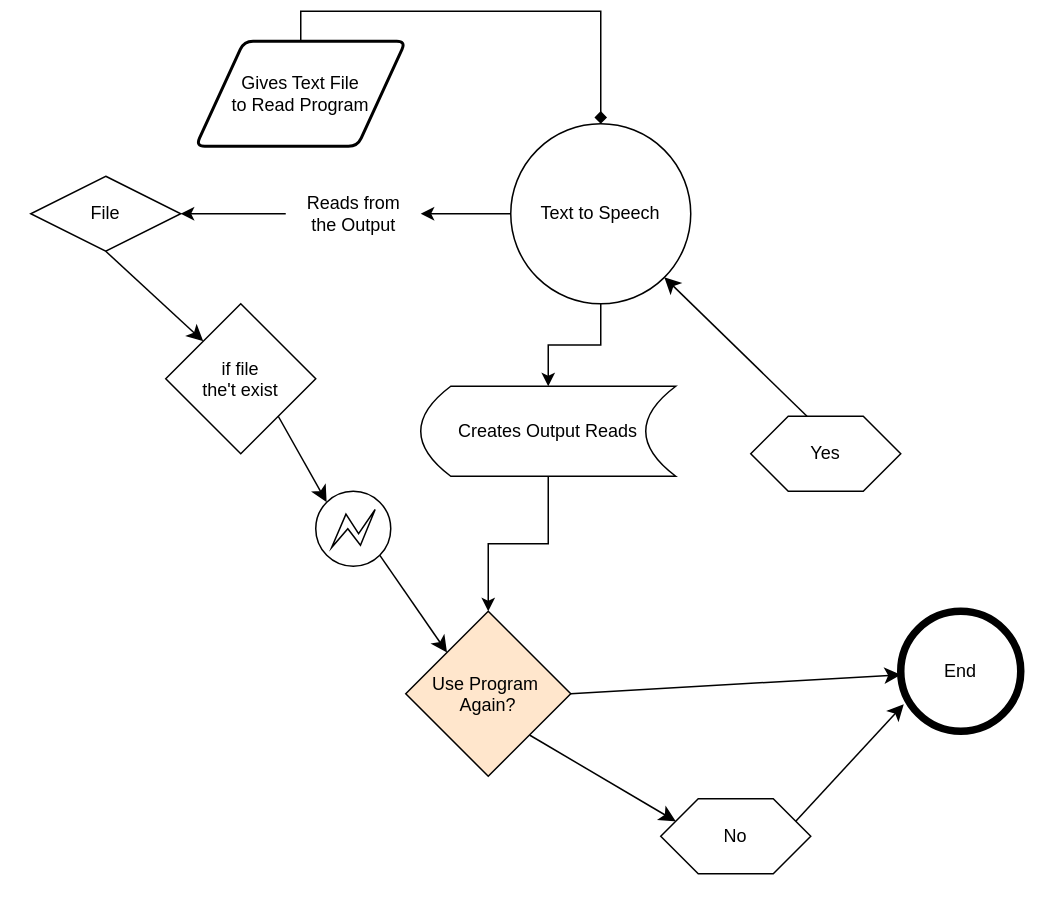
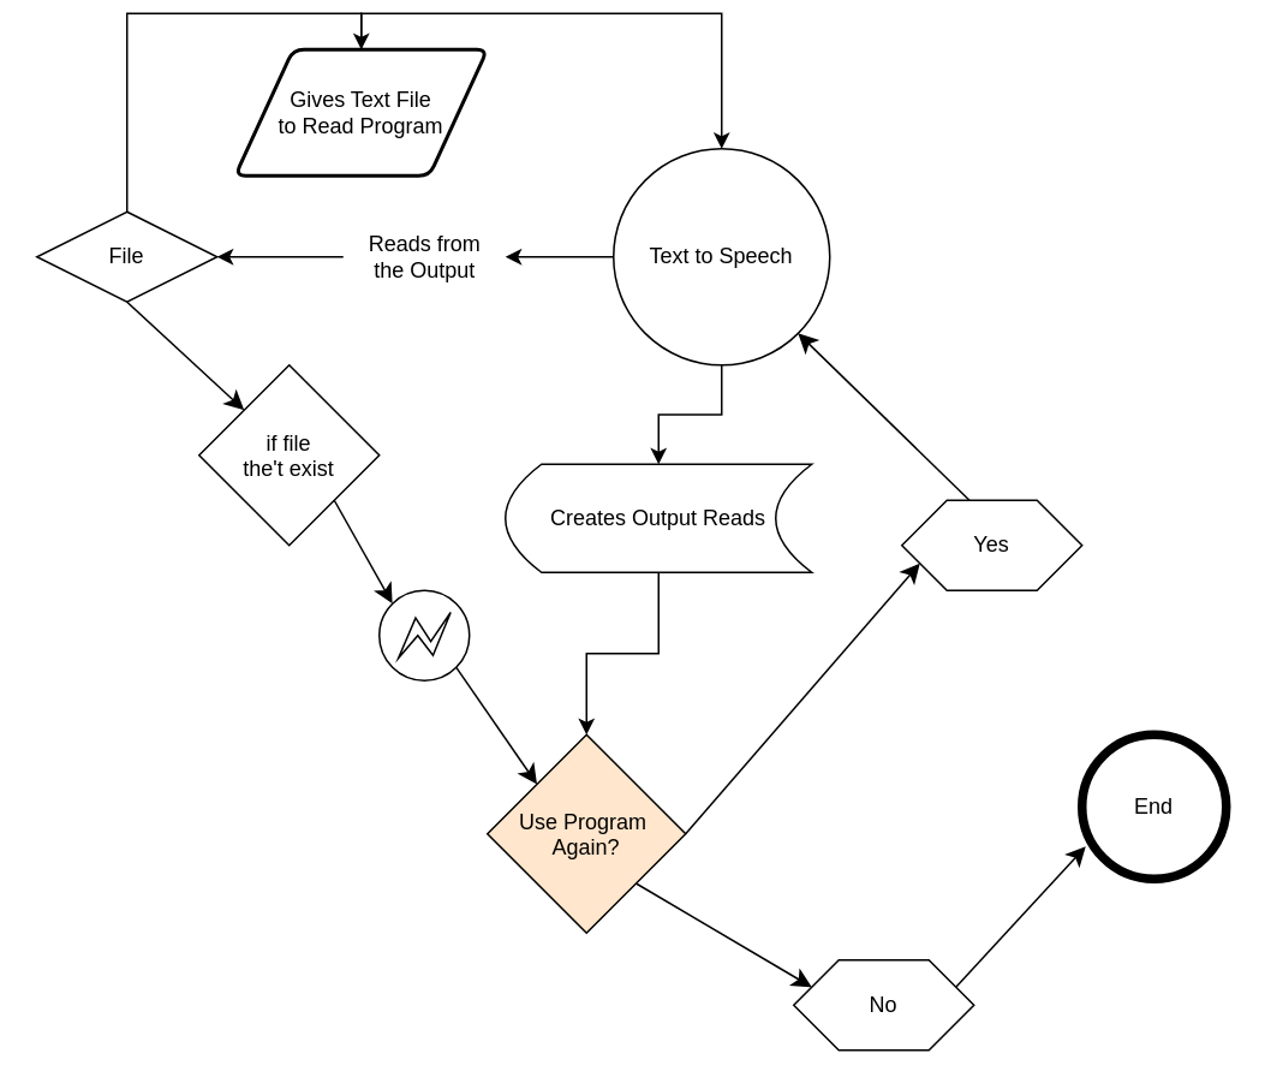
+ <mxCell id="10" value="" style="edgeStyle=orthogonalEdgeStyle;rounded=0;orthogonalLoop=1;jettySize=auto;html=1;exitX=0.5;exitY=0;exitDx=0;exitDy=0;entryX=0.5;entryY=0;entryDx=0;entryDy=0;" parent="1" source="4" target="11" edge="1"><mxGeometry relative="1" as="geometry"><mxPoint x="70" y="110" as="sourcePoint" /><mxPoint x="325" y="75" as="targetPoint" /></mxGeometry></mxCell>
- <mxCell id="2" style="edgeStyle=orthogonalEdgeStyle;rounded=0;orthogonalLoop=1;jettySize=auto;html=1;exitX=0.5;exitY=0;exitDx=0;exitDy=0;entryX=0.5;entryY=0;entryDx=0;entryDy=0;endArrow=diamond;" parent="1" source="11" target="7" edge="1"><mxGeometry relative="1" as="geometry" /></mxCell>
+ <mxCell id="2" style="edgeStyle=orthogonalEdgeStyle;rounded=0;orthogonalLoop=1;jettySize=auto;html=1;exitX=0.5;exitY=0;exitDx=0;exitDy=0;entryX=0.5;entryY=0;entryDx=0;entryDy=0;" parent="1" source="11" target="7" edge="1"><mxGeometry relative="1" as="geometry" /></mxCell>
- <mxCell id="16" style="edgeStyle=none;curved=1;rounded=0;orthogonalLoop=1;jettySize=auto;html=1;exitX=1;exitY=0.5;exitDx=0;exitDy=0;fontSize=12;startSize=8;endSize=8;" parent="1" source="18" target="22" edge="1"><mxGeometry relative="1" as="geometry" /></mxCell>
+ <mxCell id="16" style="edgeStyle=none;curved=1;rounded=0;orthogonalLoop=1;jettySize=auto;html=1;exitX=1;exitY=0.5;exitDx=0;exitDy=0;entryX=0;entryY=0.75;entryDx=0;entryDy=0;fontSize=12;startSize=8;endSize=8;" parent="1" source="18" target="20" edge="1"><mxGeometry relative="1" as="geometry" /></mxCell>
